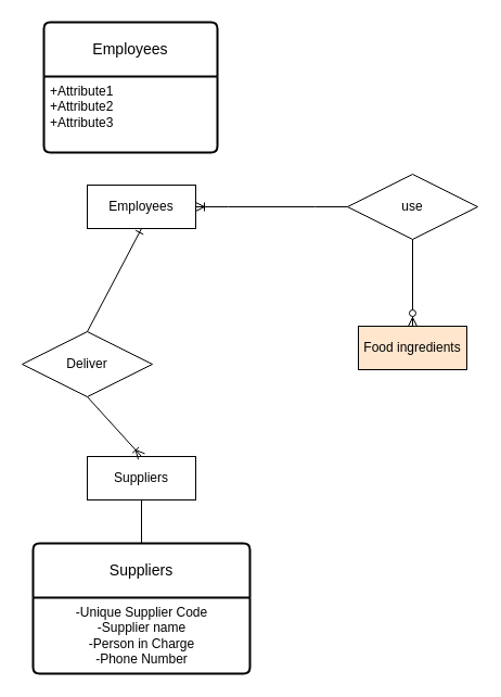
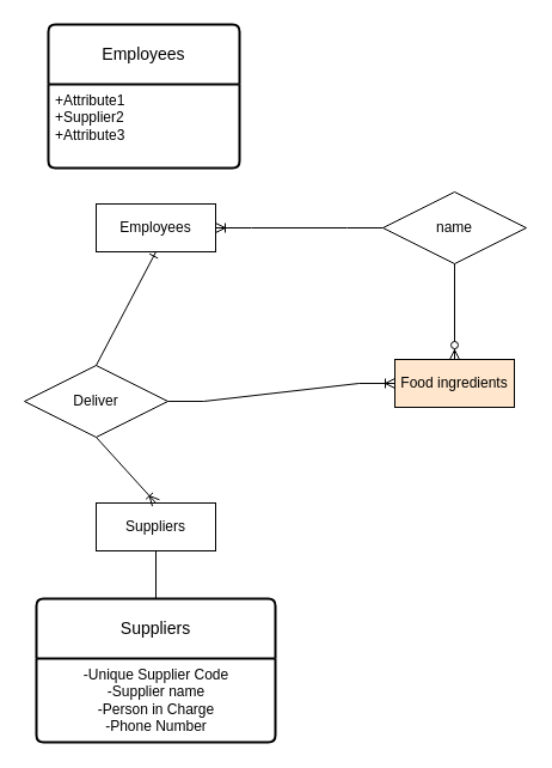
- <mxCell id="13" value="+Attribute1&#10;+Attribute2&#10;+Attribute3" style="align=left;strokeColor=none;fillColor=none;spacingLeft=4;fontSize=12;verticalAlign=top;resizable=0;rotatable=0;part=1;html=1;" vertex="1" parent="12"><mxGeometry y="50" width="160" height="70" as="geometry" /></mxCell>
+ <mxCell id="13" value="+Attribute1&#10;+Supplier2&#10;+Attribute3" style="align=left;strokeColor=none;fillColor=none;spacingLeft=4;fontSize=12;verticalAlign=top;resizable=0;rotatable=0;part=1;html=1;" vertex="1" parent="12"><mxGeometry y="50" width="160" height="70" as="geometry" /></mxCell>
- <mxCell id="7" value="use" style="shape=rhombus;perimeter=rhombusPerimeter;whiteSpace=wrap;html=1;align=center;" vertex="1" parent="1"><mxGeometry x="320" y="160" width="120" height="60" as="geometry" /></mxCell>
+ <mxCell id="7" value="name" style="shape=rhombus;perimeter=rhombusPerimeter;whiteSpace=wrap;html=1;align=center;" vertex="1" parent="1"><mxGeometry x="320" y="160" width="120" height="60" as="geometry" /></mxCell>
+ <mxCell id="14" value="" style="edgeStyle=entityRelationEdgeStyle;fontSize=12;html=1;endArrow=ERoneToMany;rounded=0;entryX=0;entryY=0.5;entryDx=0;entryDy=0;exitX=1;exitY=0.5;exitDx=0;exitDy=0;" edge="1" parent="1" source="5" target="4"><mxGeometry width="100" height="100" relative="1" as="geometry"><mxPoint x="340" y="370" as="sourcePoint" /><mxPoint x="440" y="270" as="targetPoint" /></mxGeometry></mxCell>
